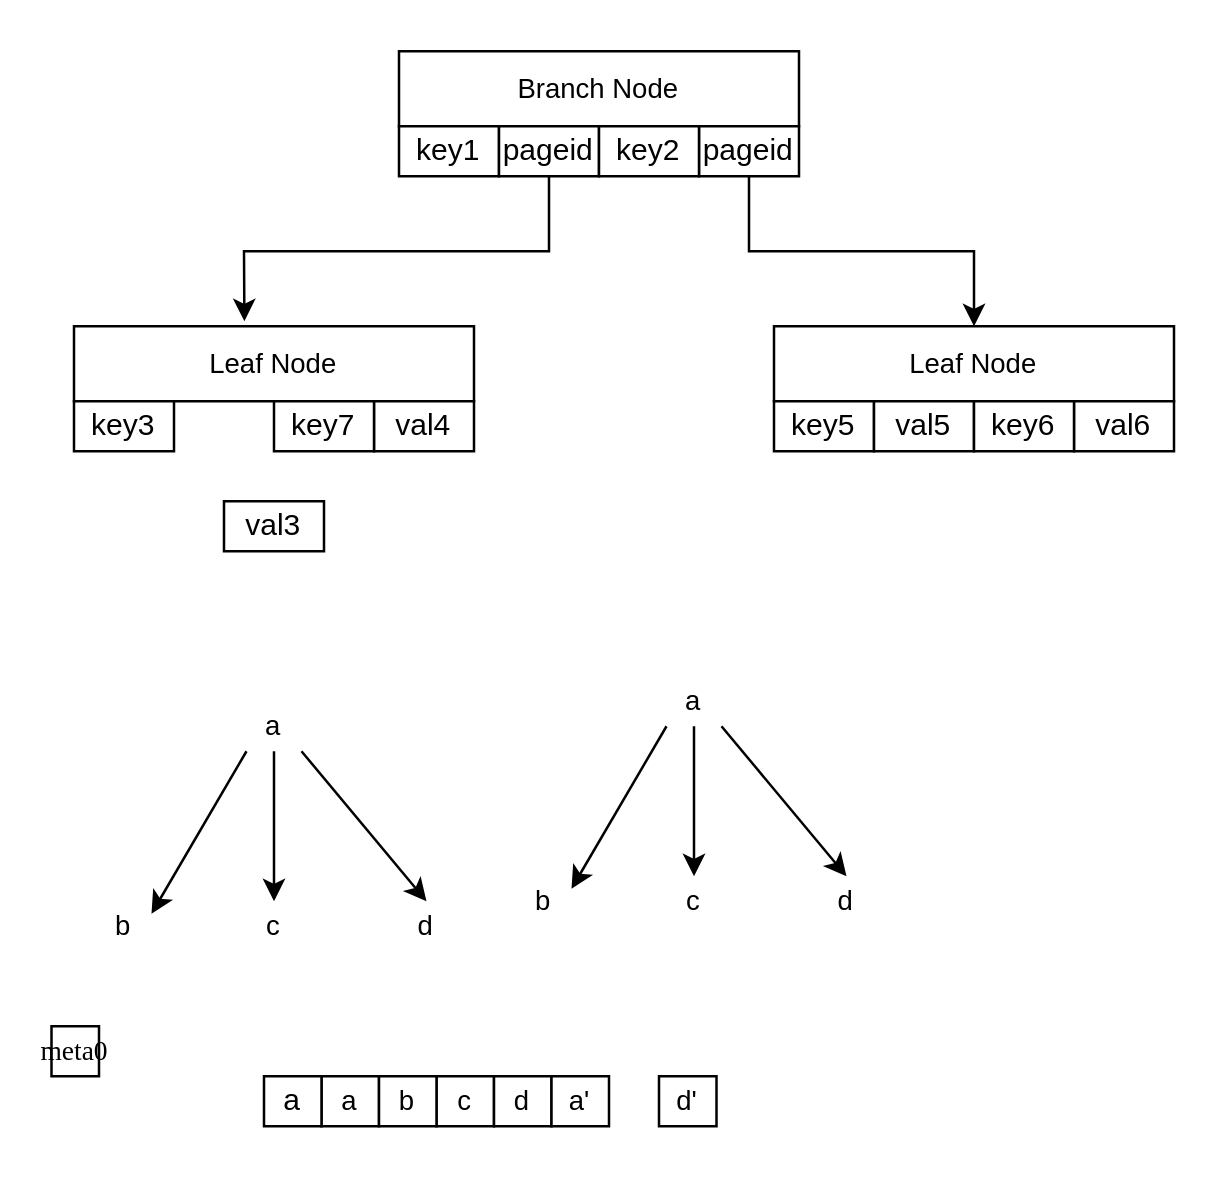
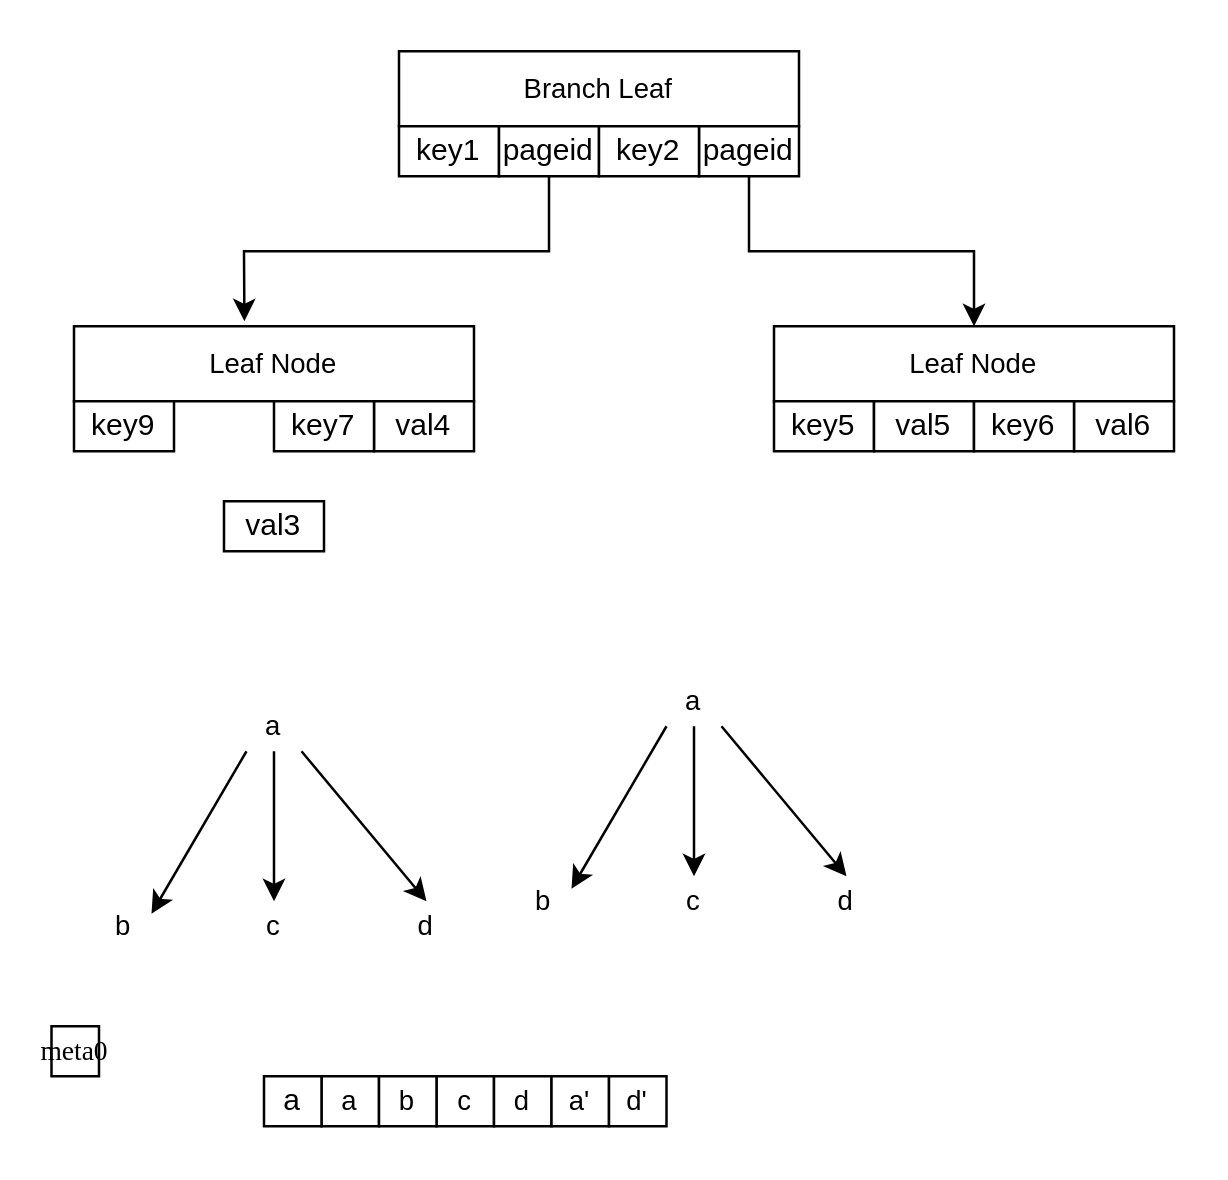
- <mxCell id="2" value="&lt;font style=&quot;font-size: 11px;&quot;&gt;Branch Node&lt;/font&gt;" style="rounded=0;whiteSpace=wrap;html=1;movable=1;resizable=1;rotatable=1;deletable=1;editable=1;connectable=1;" vertex="1" parent="1"><mxGeometry x="159" y="20" width="160" height="30" as="geometry" /></mxCell>
+ <mxCell id="2" value="&lt;font style=&quot;font-size: 11px;&quot;&gt;Branch Leaf&lt;/font&gt;" style="rounded=0;whiteSpace=wrap;html=1;movable=1;resizable=1;rotatable=1;deletable=1;editable=1;connectable=1;" vertex="1" parent="1"><mxGeometry x="159" y="20" width="160" height="30" as="geometry" /></mxCell>
- <mxCell id="10" value="key3" style="rounded=0;whiteSpace=wrap;html=1;movable=1;resizable=1;rotatable=1;deletable=1;editable=1;connectable=1;" vertex="1" parent="1"><mxGeometry x="29" y="160" width="40" height="20" as="geometry" /></mxCell>
+ <mxCell id="10" value="key9" style="rounded=0;whiteSpace=wrap;html=1;movable=1;resizable=1;rotatable=1;deletable=1;editable=1;connectable=1;" vertex="1" parent="1"><mxGeometry x="29" y="160" width="40" height="20" as="geometry" /></mxCell>
- <mxCell id="38" value="d'" style="rounded=0;whiteSpace=wrap;html=1;fontSize=11;" vertex="1" parent="1"><mxGeometry x="263" y="430" width="23" height="20" as="geometry" /></mxCell>
+ <mxCell id="38" value="d'" style="rounded=0;whiteSpace=wrap;html=1;fontSize=11;" vertex="1" parent="1"><mxGeometry x="243" y="430" width="23" height="20" as="geometry" /></mxCell>
